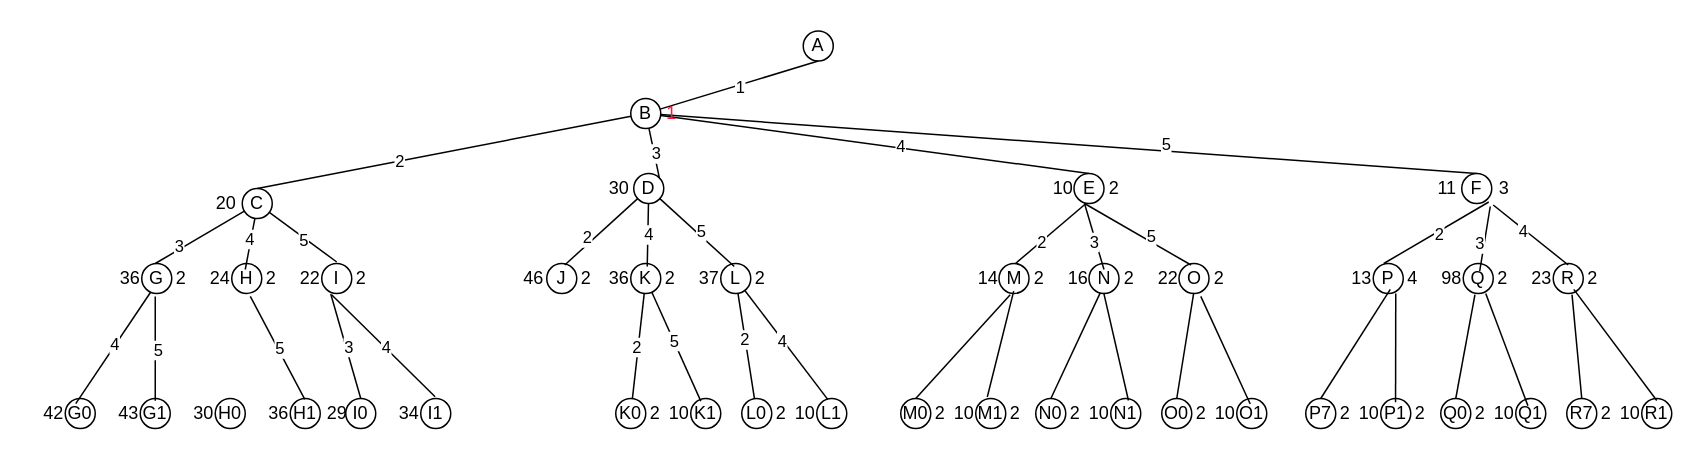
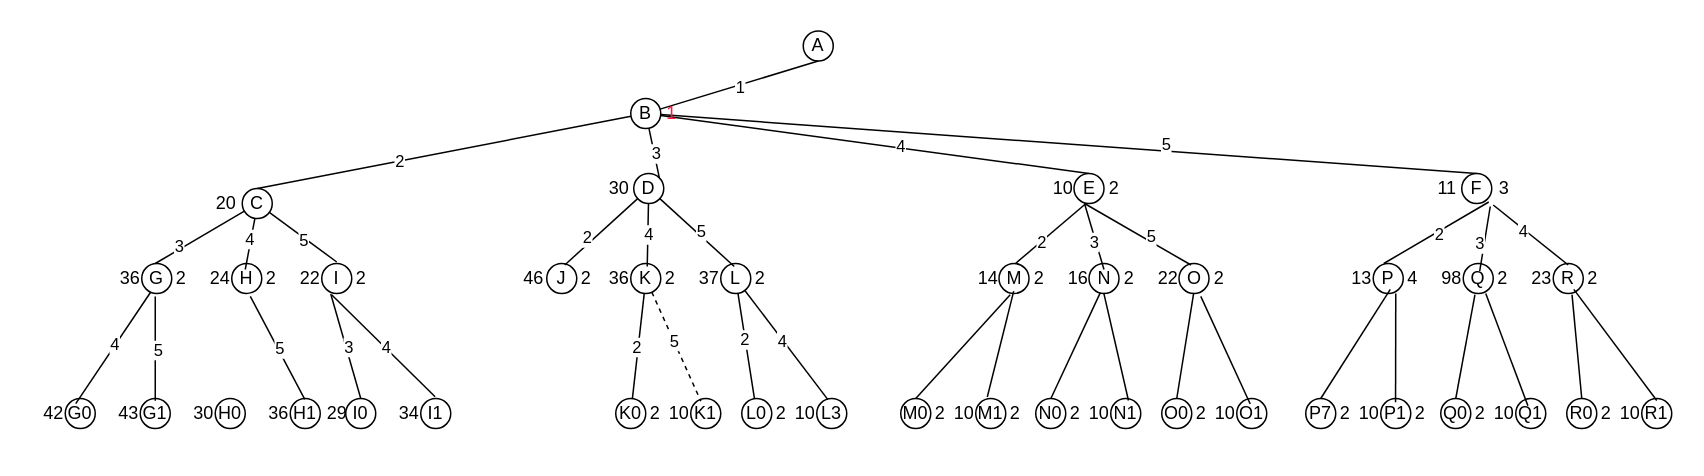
- <mxCell id="153" style="edgeStyle=none;rounded=0;orthogonalLoop=1;jettySize=auto;html=1;entryX=0.336;entryY=0.086;entryDx=0;entryDy=0;entryPerimeter=0;startArrow=none;startFill=0;endArrow=none;endFill=0;" edge="1" parent="1" source="58" target="149"><mxGeometry relative="1" as="geometry" /></mxCell>
+ <mxCell id="153" style="edgeStyle=none;rounded=0;orthogonalLoop=1;jettySize=auto;html=1;entryX=0.336;entryY=0.086;entryDx=0;entryDy=0;entryPerimeter=0;startArrow=none;startFill=0;endArrow=none;endFill=0;dashed=1;" edge="1" parent="1" source="58" target="149"><mxGeometry relative="1" as="geometry" /></mxCell>
- <mxCell id="157" value="L1" style="ellipse;whiteSpace=wrap;html=1;aspect=fixed;" vertex="1" parent="1"><mxGeometry x="544" y="265" width="20" height="20" as="geometry" /></mxCell>
+ <mxCell id="157" value="L3" style="ellipse;whiteSpace=wrap;html=1;aspect=fixed;" vertex="1" parent="1"><mxGeometry x="544" y="265" width="20" height="20" as="geometry" /></mxCell>
- <mxCell id="195" value="R7" style="ellipse;whiteSpace=wrap;html=1;aspect=fixed;" vertex="1" parent="1"><mxGeometry x="1044" y="265" width="20" height="20" as="geometry" /></mxCell>
+ <mxCell id="195" value="R0" style="ellipse;whiteSpace=wrap;html=1;aspect=fixed;" vertex="1" parent="1"><mxGeometry x="1044" y="265" width="20" height="20" as="geometry" /></mxCell>
